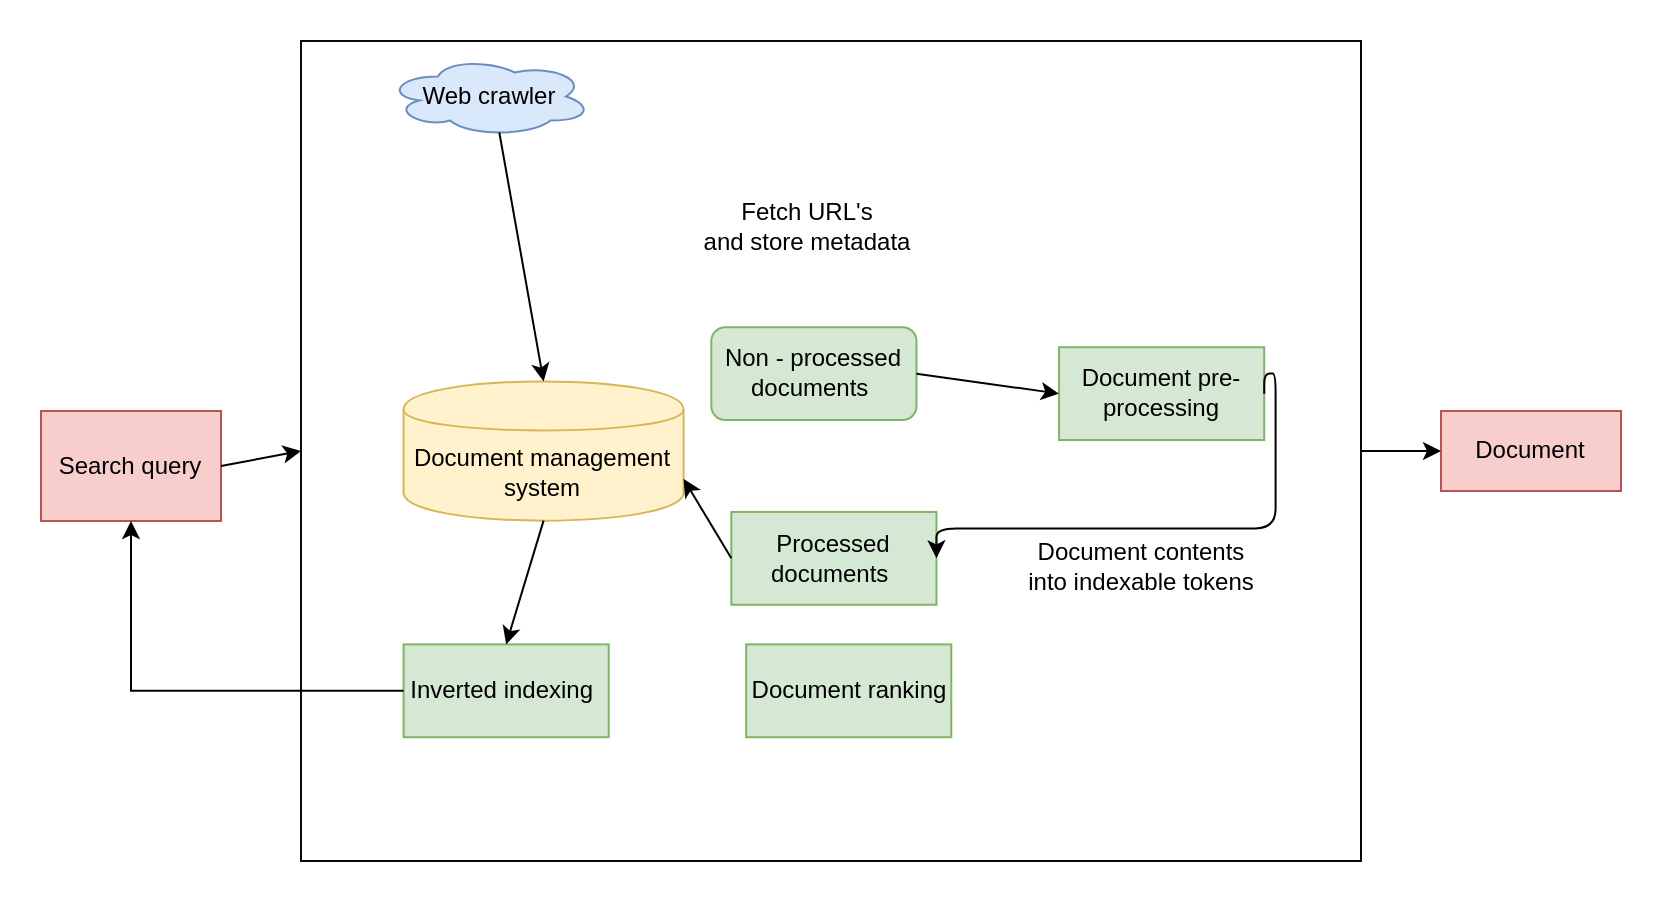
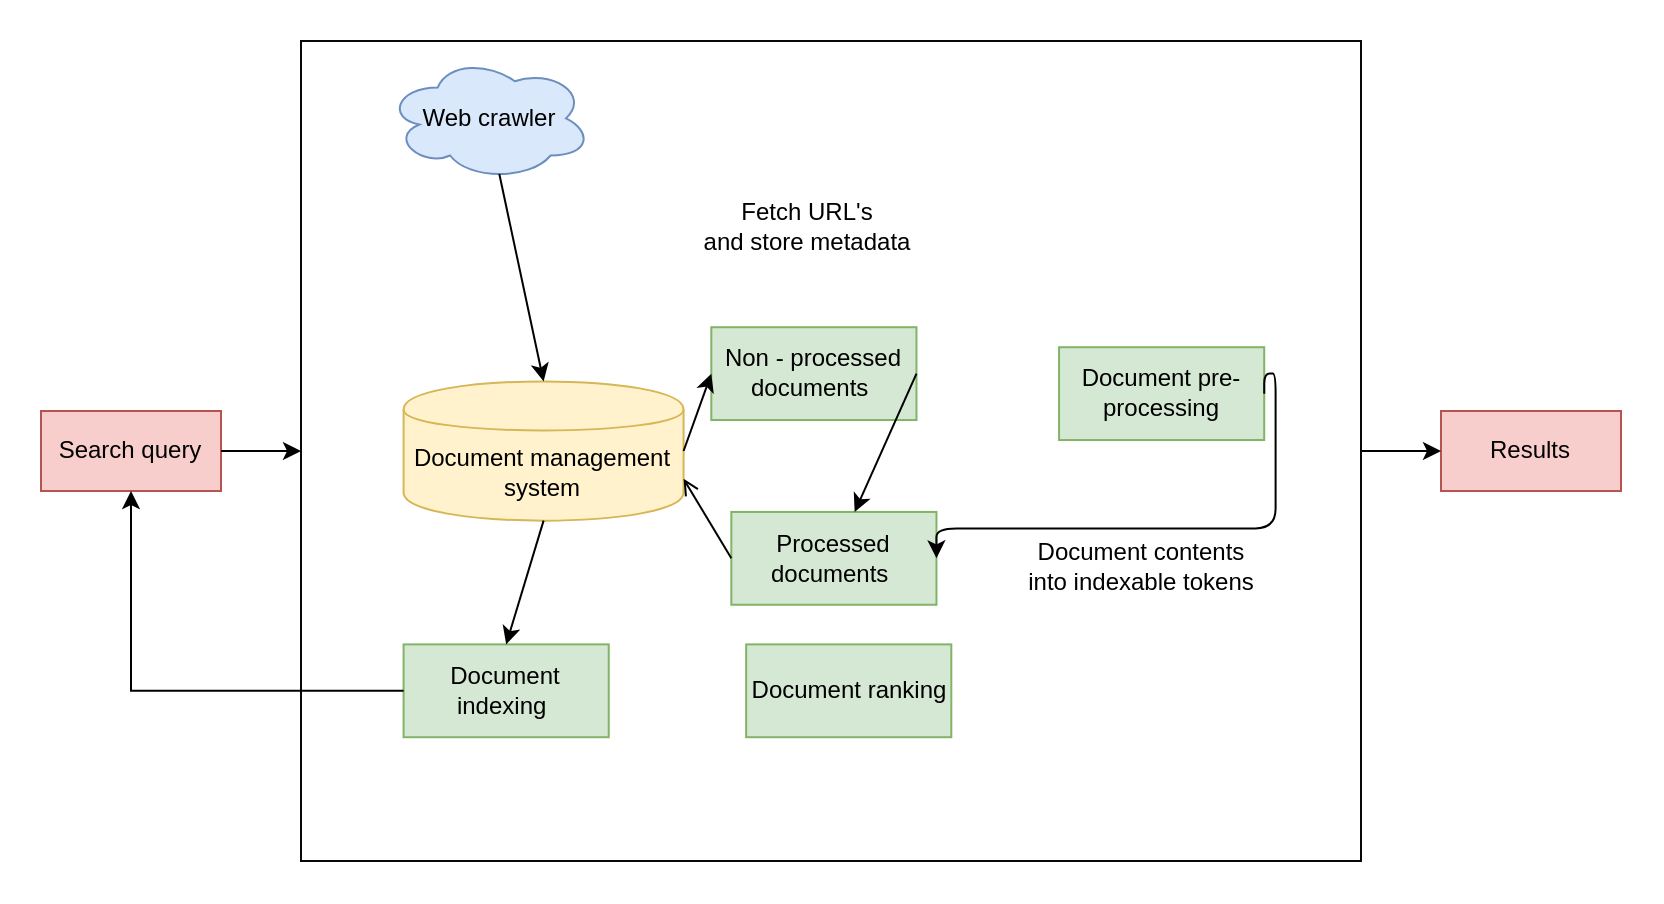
- <mxCell id="8" value="Web crawler" style="ellipse;shape=cloud;whiteSpace=wrap;html=1;fillColor=#dae8fc;strokeColor=#6c8ebf;" parent="1" vertex="1"><mxGeometry x="192.742" y="27.736" width="102.581" height="40" as="geometry" /></mxCell>
+ <mxCell id="8" value="Web crawler" style="ellipse;shape=cloud;whiteSpace=wrap;html=1;fillColor=#dae8fc;strokeColor=#6c8ebf;" parent="1" vertex="1"><mxGeometry x="192.742" y="27.736" width="102.581" height="61.887" as="geometry" /></mxCell>
- <mxCell id="12" value="Non - processed documents&amp;nbsp;" style="whiteSpace=wrap;html=1;fillColor=#d5e8d4;strokeColor=#82b366;rounded=1;" parent="1" vertex="1"><mxGeometry x="355.161" y="163.113" width="102.581" height="46.415" as="geometry" /></mxCell>
+ <mxCell id="12" value="Non - processed documents&amp;nbsp;" style="rounded=0;whiteSpace=wrap;html=1;fillColor=#d5e8d4;strokeColor=#82b366;" parent="1" vertex="1"><mxGeometry x="355.161" y="163.113" width="102.581" height="46.415" as="geometry" /></mxCell>
- <mxCell id="17" value="" style="endArrow=classic;html=1;exitX=1;exitY=0.5;exitDx=0;exitDy=0;entryX=0;entryY=0.5;entryDx=0;entryDy=0;" parent="1" source="12" target="16" edge="1"><mxGeometry width="50" height="50" relative="1" as="geometry"><mxPoint x="158.548" y="344.906" as="sourcePoint" /><mxPoint x="201.29" y="306.226" as="targetPoint" /></mxGeometry></mxCell>
+ <mxCell id="17" value="" style="endArrow=classic;html=1;exitX=1;exitY=0.5;exitDx=0;exitDy=0;" parent="1" source="12" target="9" edge="1"><mxGeometry width="50" height="50" relative="1" as="geometry"><mxPoint x="158.548" y="344.906" as="sourcePoint" /><mxPoint x="201.29" y="306.226" as="targetPoint" /></mxGeometry></mxCell>
+ <mxCell id="14" value="" style="endArrow=classic;html=1;exitX=1;exitY=0.5;exitDx=0;exitDy=0;entryX=0;entryY=0.5;entryDx=0;entryDy=0;" parent="1" source="7" target="12" edge="1"><mxGeometry width="50" height="50" relative="1" as="geometry"><mxPoint x="201.29" y="468.679" as="sourcePoint" /><mxPoint x="244.032" y="430" as="targetPoint" /></mxGeometry></mxCell>
- <mxCell id="3" value="Document" style="rounded=0;whiteSpace=wrap;html=1;fillColor=#f8cecc;strokeColor=#b85450;" parent="1" vertex="1"><mxGeometry x="720" y="205" width="90" height="40" as="geometry" /></mxCell>
+ <mxCell id="3" value="Results" style="rounded=0;whiteSpace=wrap;html=1;fillColor=#f8cecc;strokeColor=#b85450;" parent="1" vertex="1"><mxGeometry x="720" y="205" width="90" height="40" as="geometry" /></mxCell>
- <mxCell id="2" value="Search query" style="rounded=0;whiteSpace=wrap;html=1;fillColor=#f8cecc;strokeColor=#b85450;" parent="1" vertex="1"><mxGeometry x="20" y="205" width="90" height="55" as="geometry" /></mxCell>
+ <mxCell id="2" value="Search query" style="rounded=0;whiteSpace=wrap;html=1;fillColor=#f8cecc;strokeColor=#b85450;" parent="1" vertex="1"><mxGeometry x="20" y="205" width="90" height="40" as="geometry" /></mxCell>
- <mxCell id="21" value="" style="endArrow=classic;html=1;exitX=0;exitY=0.5;exitDx=0;exitDy=0;entryX=1;entryY=0.7;entryDx=0;entryDy=0;" parent="1" source="9" target="7" edge="1"><mxGeometry width="50" height="50" relative="1" as="geometry"><mxPoint x="158.548" y="515.094" as="sourcePoint" /><mxPoint x="201.29" y="476.415" as="targetPoint" /></mxGeometry></mxCell>
+ <mxCell id="21" value="" style="endArrow=open;html=1;exitX=0;exitY=0.5;exitDx=0;exitDy=0;entryX=1;entryY=0.7;entryDx=0;entryDy=0;" parent="1" source="9" target="7" edge="1"><mxGeometry width="50" height="50" relative="1" as="geometry"><mxPoint x="158.548" y="515.094" as="sourcePoint" /><mxPoint x="201.29" y="476.415" as="targetPoint" /></mxGeometry></mxCell>
- <mxCell id="10" value="Inverted indexing&amp;nbsp;" style="rounded=0;whiteSpace=wrap;html=1;fillColor=#d5e8d4;strokeColor=#82b366;" parent="1" vertex="1"><mxGeometry x="201.291" y="321.698" width="102.581" height="46.415" as="geometry" /></mxCell>
+ <mxCell id="10" value="Document indexing&amp;nbsp;" style="rounded=0;whiteSpace=wrap;html=1;fillColor=#d5e8d4;strokeColor=#82b366;" parent="1" vertex="1"><mxGeometry x="201.291" y="321.698" width="102.581" height="46.415" as="geometry" /></mxCell>
